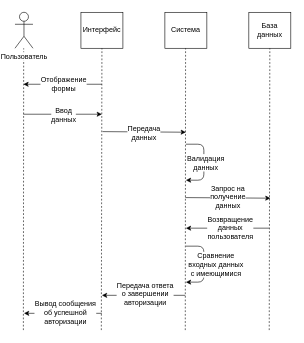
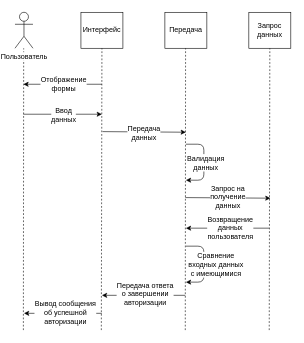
- <mxCell id="3" value="Система" style="rounded=0;whiteSpace=wrap;html=1;" vertex="1" parent="1"><mxGeometry x="270" y="20" width="70" height="60" as="geometry" /></mxCell>
+ <mxCell id="3" value="Передача" style="rounded=0;whiteSpace=wrap;html=1;" vertex="1" parent="1"><mxGeometry x="270" y="20" width="70" height="60" as="geometry" /></mxCell>
- <mxCell id="4" value="База данных" style="rounded=0;whiteSpace=wrap;html=1;" vertex="1" parent="1"><mxGeometry x="410" y="20" width="70" height="60" as="geometry" /></mxCell>
+ <mxCell id="4" value="Запрос данных" style="rounded=0;whiteSpace=wrap;html=1;" vertex="1" parent="1"><mxGeometry x="410" y="20" width="70" height="60" as="geometry" /></mxCell>
